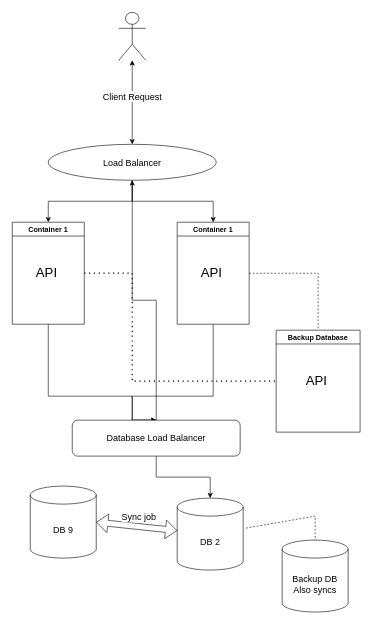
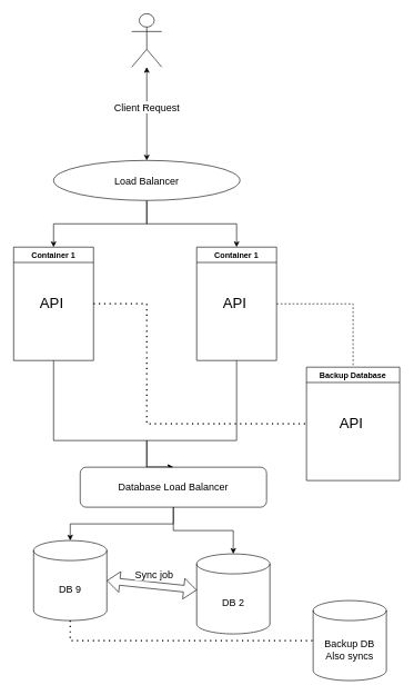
- <mxCell id="16" style="edgeStyle=orthogonalEdgeStyle;rounded=0;orthogonalLoop=1;jettySize=auto;html=1;fontSize=15;" edge="1" parent="1" source="18" target="7"><mxGeometry relative="1" as="geometry" /></mxCell>
+ <mxCell id="16" style="edgeStyle=orthogonalEdgeStyle;rounded=0;orthogonalLoop=1;jettySize=auto;html=1;fontSize=15;" edge="1" parent="1" source="18" target="21"><mxGeometry relative="1" as="geometry" /></mxCell>
- <mxCell id="23" value="" style="endArrow=none;dashed=1;html=1;rounded=0;fontSize=15;exitX=1.045;exitY=0.417;exitDx=0;exitDy=0;exitPerimeter=0;entryX=0.5;entryY=0;entryDx=0;entryDy=0;entryPerimeter=0;" edge="1" parent="1" source="19" target="20"><mxGeometry width="50" height="50" relative="1" as="geometry"><mxPoint x="400" y="870" as="sourcePoint" /><mxPoint x="450" y="820" as="targetPoint" /><Array as="points"><mxPoint x="525" y="860" /></Array></mxGeometry></mxCell>
+ <mxCell id="22" value="" style="endArrow=none;dashed=1;html=1;dashPattern=1 3;strokeWidth=2;rounded=0;fontSize=22;entryX=0;entryY=0.5;entryDx=0;entryDy=0;entryPerimeter=0;exitX=0.5;exitY=1;exitDx=0;exitDy=0;exitPerimeter=0;" edge="1" parent="1" source="21" target="20"><mxGeometry width="50" height="50" relative="1" as="geometry"><mxPoint x="160" y="870" as="sourcePoint" /><mxPoint x="480" y="1050" as="targetPoint" /><Array as="points"><mxPoint x="105" y="960" /><mxPoint x="240" y="960" /></Array></mxGeometry></mxCell>
